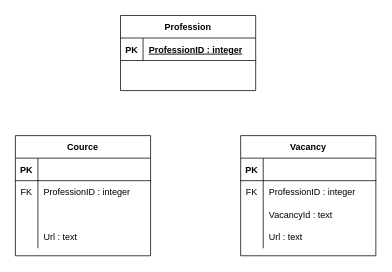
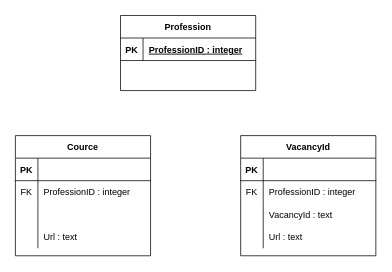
- <mxCell id="19" value="Vacancy" style="shape=table;startSize=30;container=1;collapsible=1;childLayout=tableLayout;fixedRows=1;rowLines=0;fontStyle=1;align=center;resizeLast=1;" vertex="1" parent="1"><mxGeometry x="320" y="180" width="180" height="160" as="geometry" /></mxCell>
+ <mxCell id="19" value="VacancyId" style="shape=table;startSize=30;container=1;collapsible=1;childLayout=tableLayout;fixedRows=1;rowLines=0;fontStyle=1;align=center;resizeLast=1;" vertex="1" parent="1"><mxGeometry x="320" y="180" width="180" height="160" as="geometry" /></mxCell>
